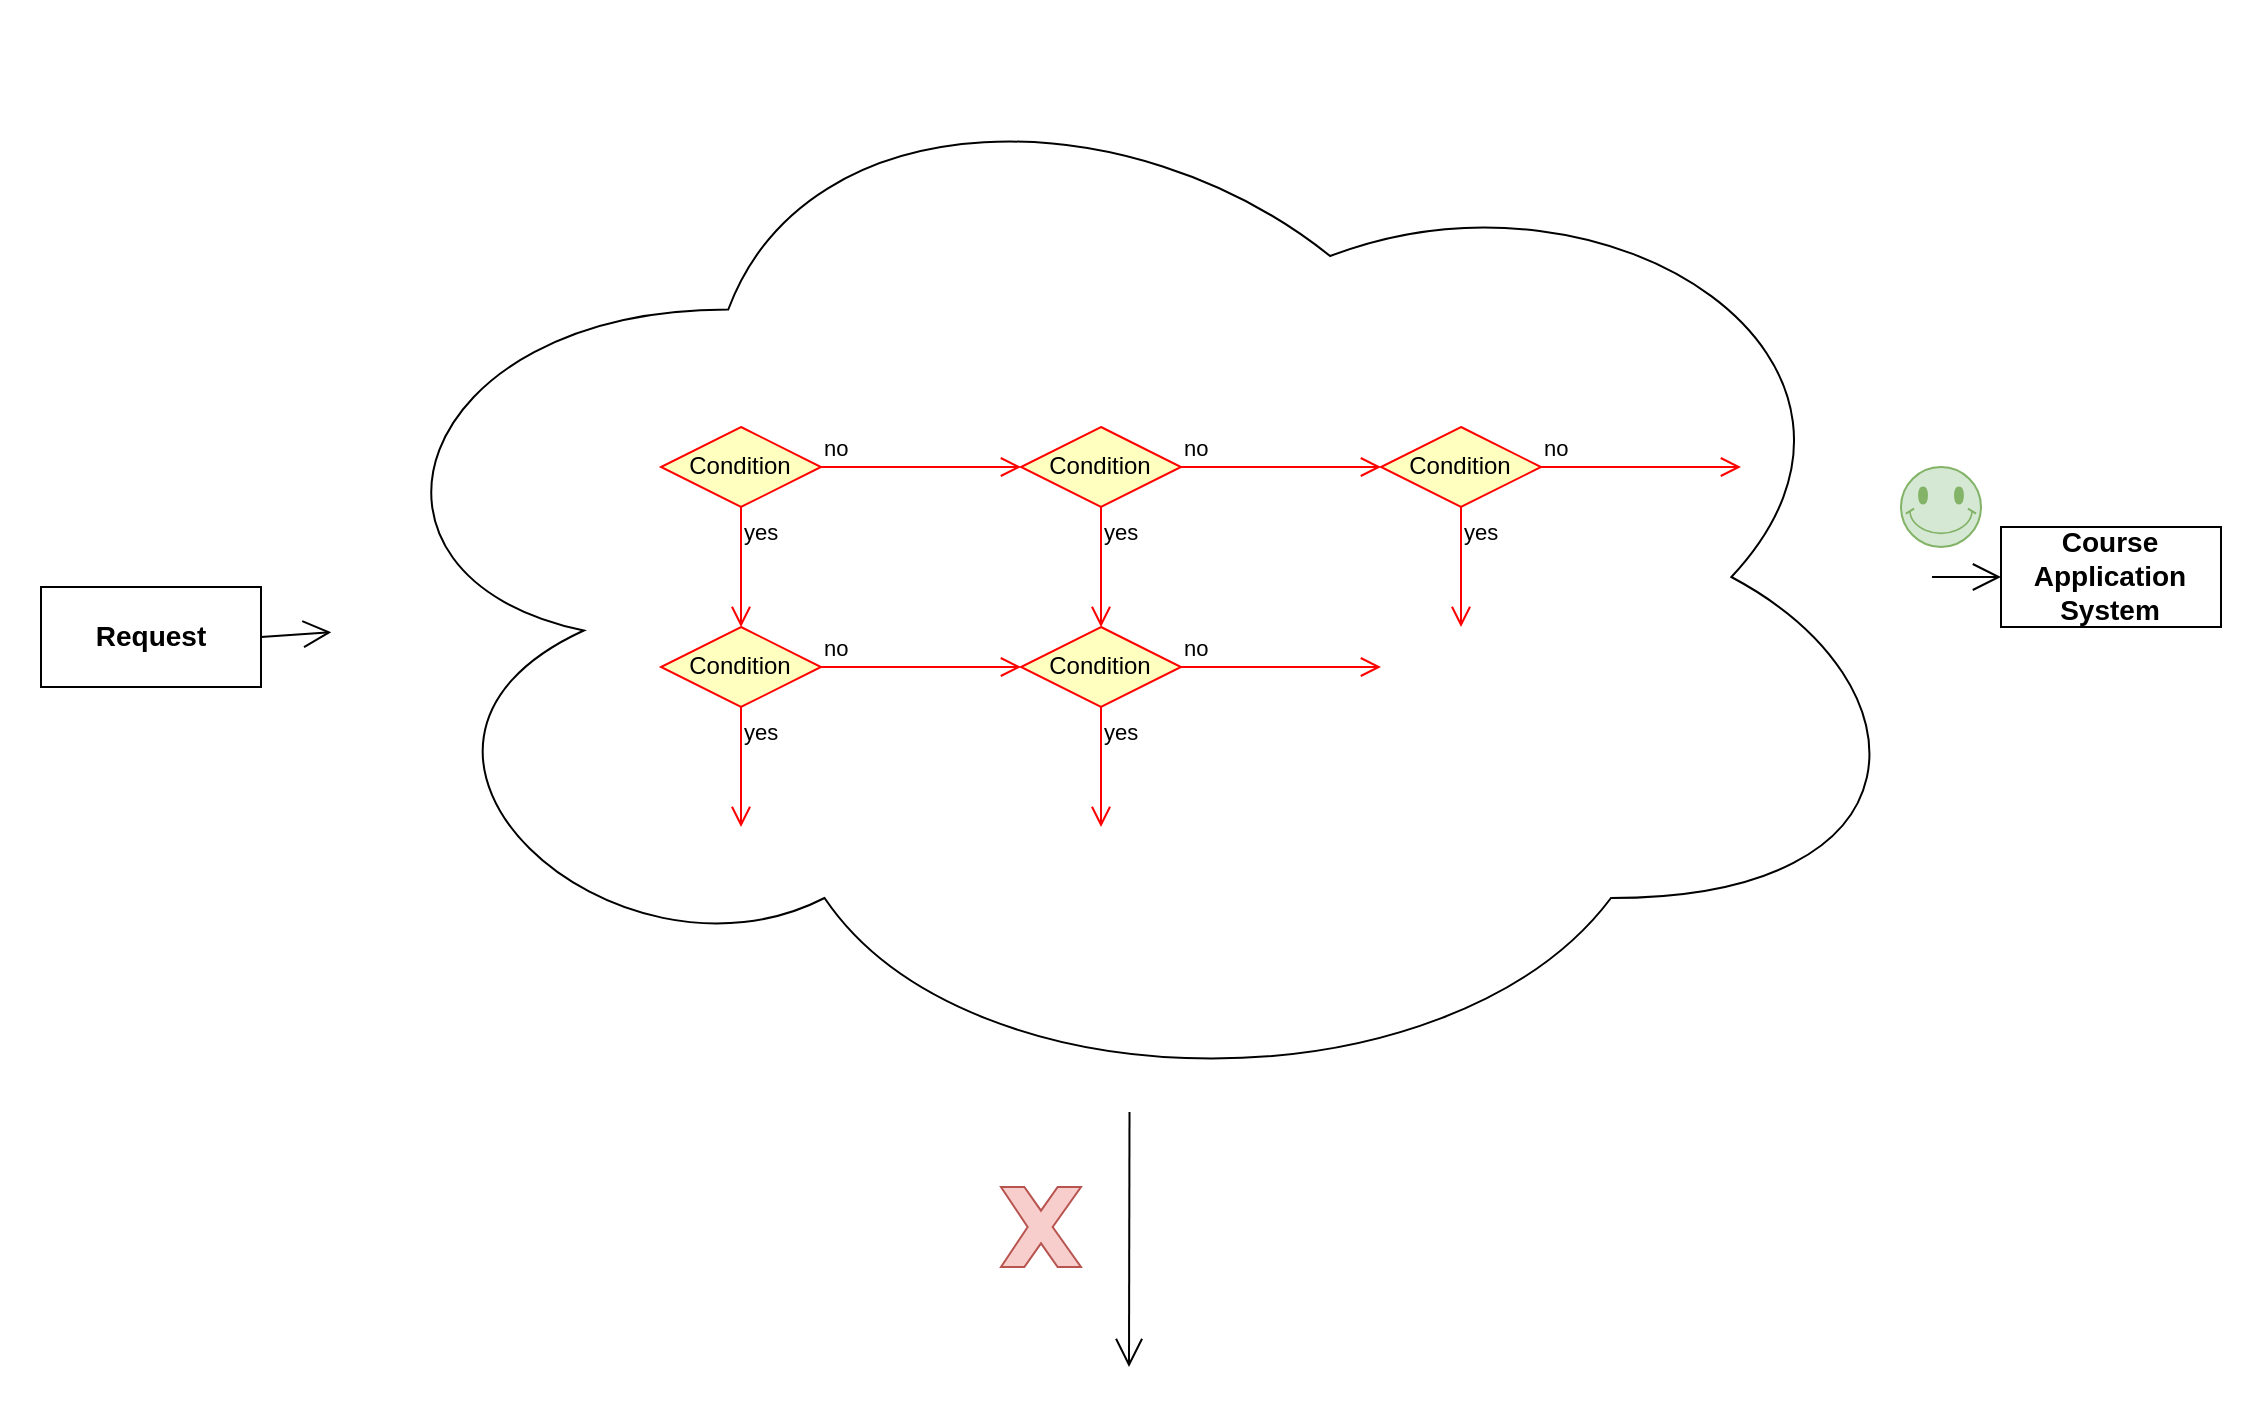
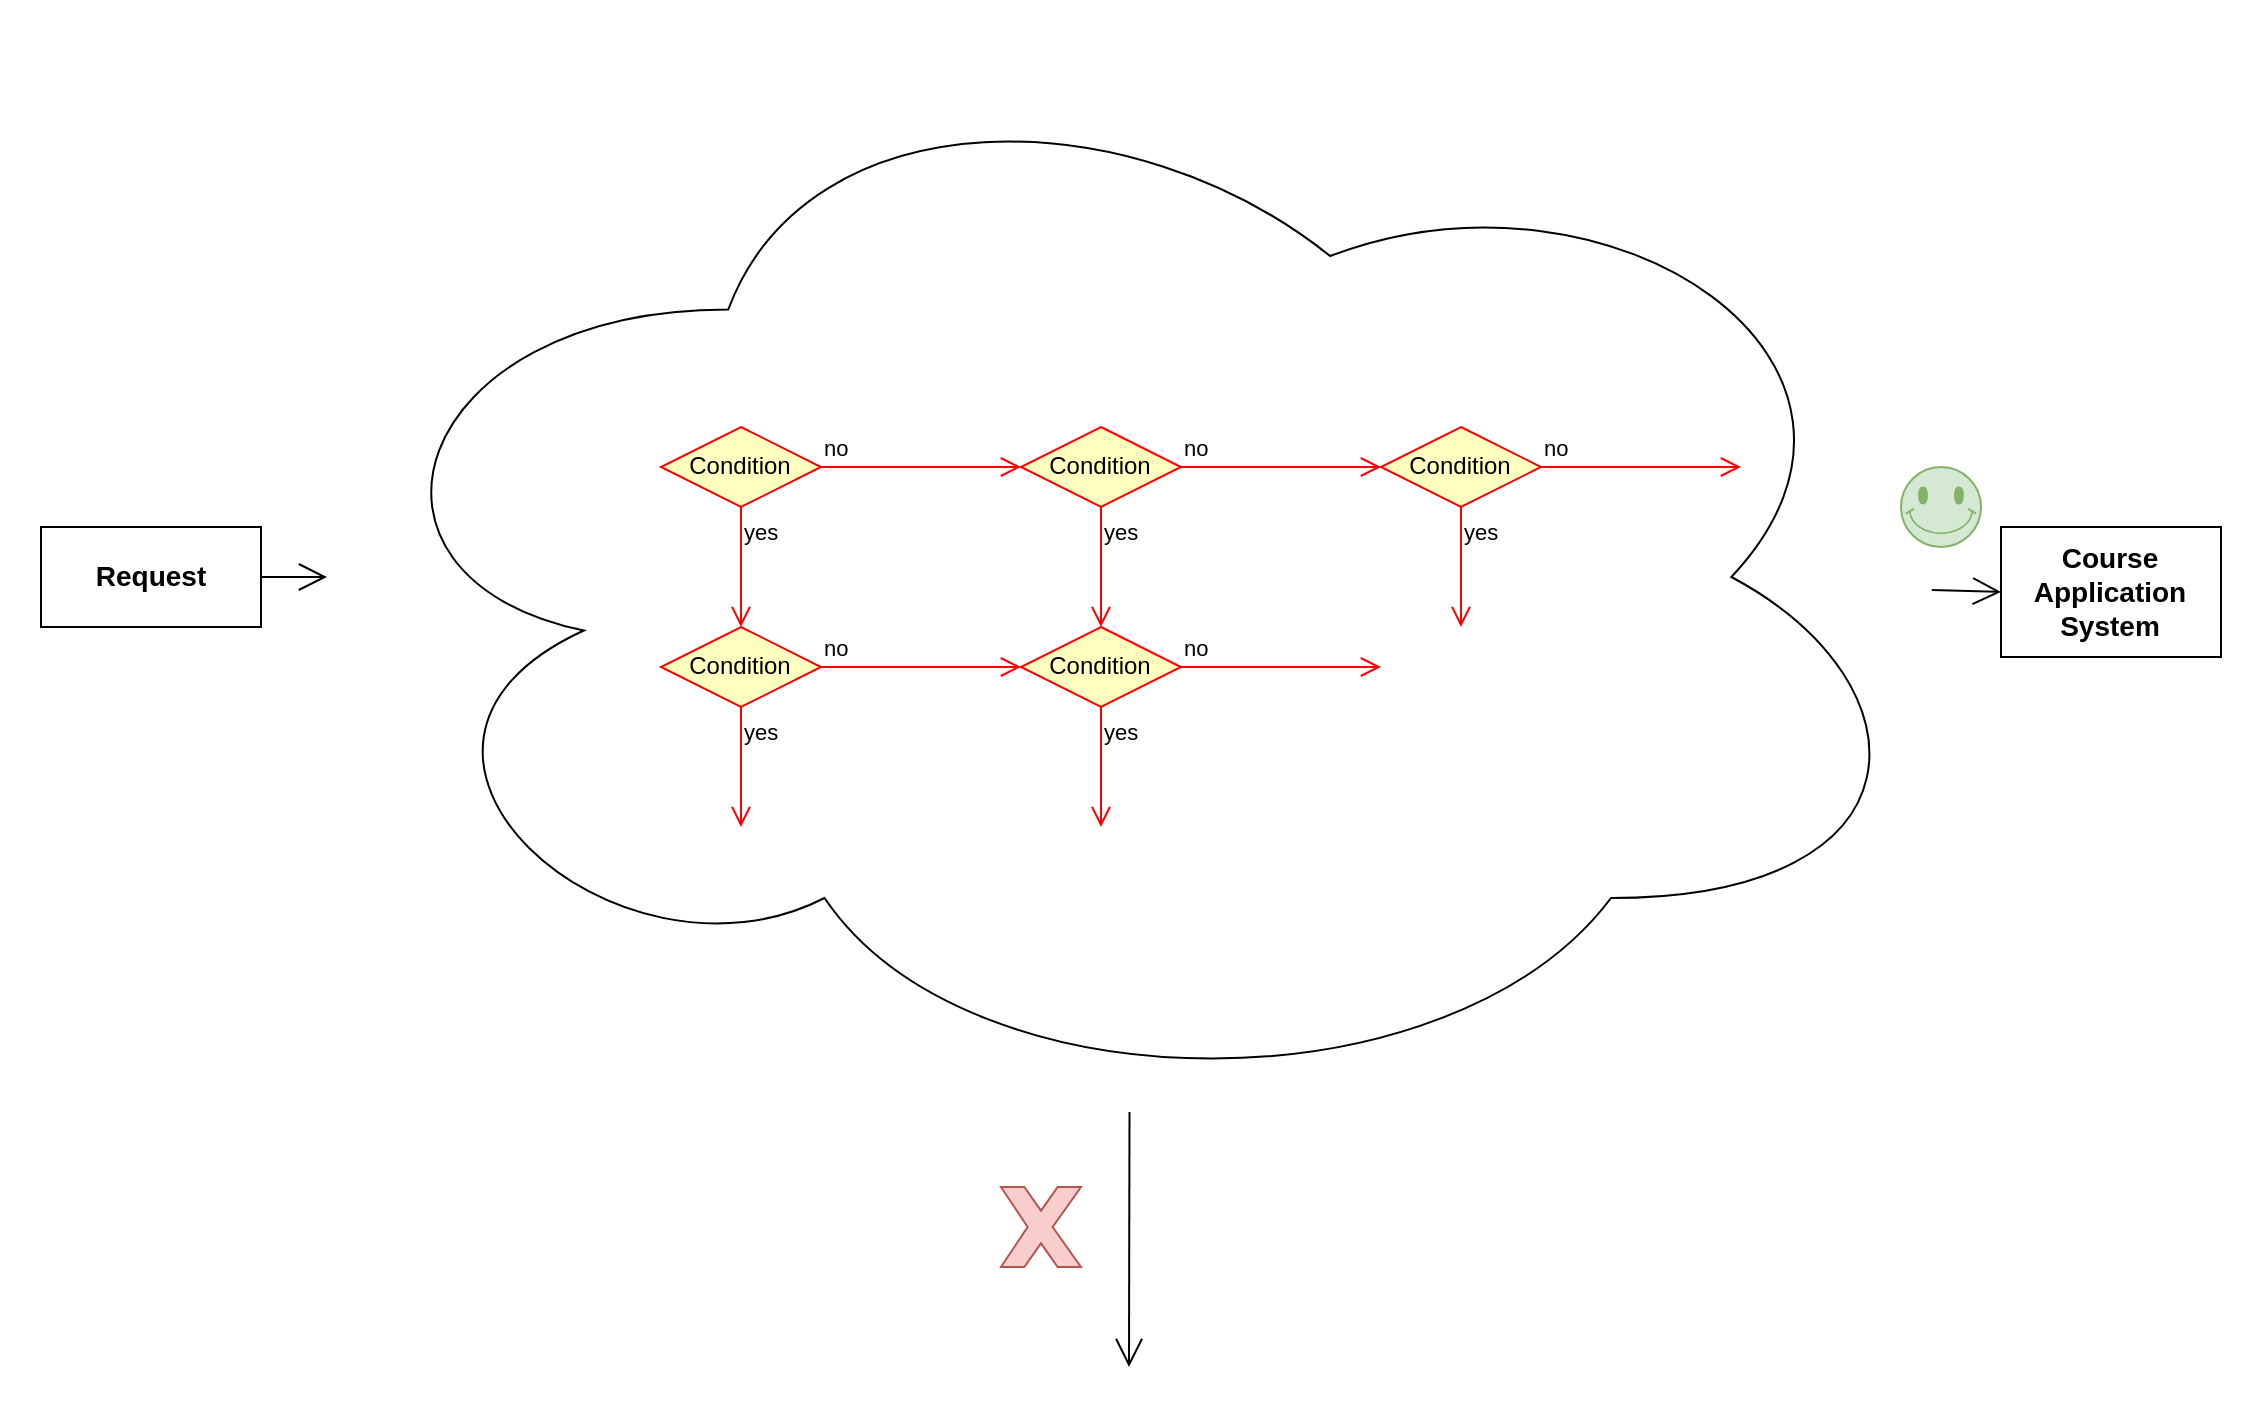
- <mxCell id="4" value="Course Application System" style="html=1;whiteSpace=wrap;fontStyle=1;fontSize=14;" vertex="1" parent="1"><mxGeometry x="1000" y="263" width="110" height="50" as="geometry" /></mxCell>
+ <mxCell id="4" value="Course Application System" style="html=1;whiteSpace=wrap;fontStyle=1;fontSize=14;" vertex="1" parent="1"><mxGeometry x="1000" y="263" width="110" height="65" as="geometry" /></mxCell>
- <mxCell id="2" value="Request" style="html=1;fontStyle=1;fontSize=14;" vertex="1" parent="1"><mxGeometry x="20" y="293" width="110" height="50" as="geometry" /></mxCell>
+ <mxCell id="2" value="Request" style="html=1;fontStyle=1;fontSize=14;" vertex="1" parent="1"><mxGeometry x="20" y="263" width="110" height="50" as="geometry" /></mxCell>
